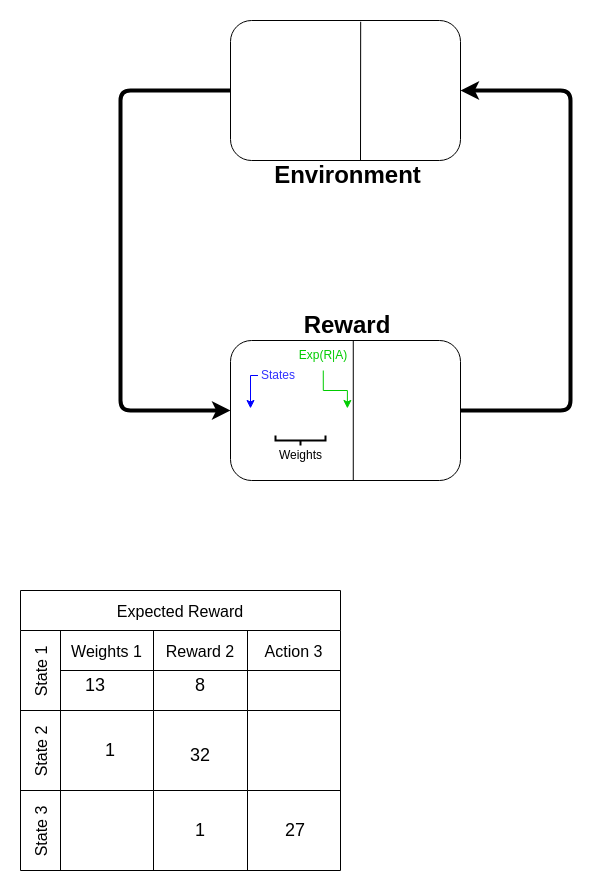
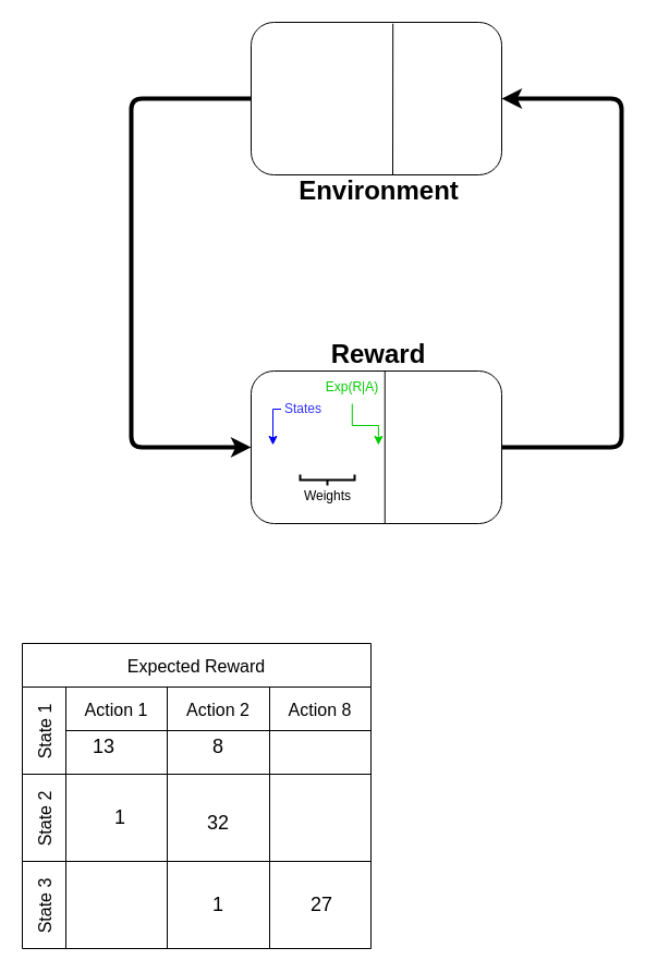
- <mxCell id="21" value="Weights 1" style="swimlane;swimlaneHead=0;swimlaneBody=0;fontStyle=0;strokeColor=inherit;connectable=0;fillColor=none;startSize=40;collapsible=0;recursiveResize=0;expand=0;fontSize=16;" vertex="1" parent="20"><mxGeometry x="40" width="93" height="80" as="geometry"><mxRectangle width="93" height="80" as="alternateBounds" /></mxGeometry></mxCell>
+ <mxCell id="21" value="Action 1" style="swimlane;swimlaneHead=0;swimlaneBody=0;fontStyle=0;strokeColor=inherit;connectable=0;fillColor=none;startSize=40;collapsible=0;recursiveResize=0;expand=0;fontSize=16;" vertex="1" parent="20"><mxGeometry x="40" width="93" height="80" as="geometry"><mxRectangle width="93" height="80" as="alternateBounds" /></mxGeometry></mxCell>
- <mxCell id="23" value="Reward 2" style="swimlane;swimlaneHead=0;swimlaneBody=0;fontStyle=0;strokeColor=inherit;connectable=0;fillColor=none;startSize=40;collapsible=0;recursiveResize=0;expand=0;fontSize=16;" vertex="1" parent="20"><mxGeometry x="133" width="94" height="80" as="geometry"><mxRectangle width="94" height="80" as="alternateBounds" /></mxGeometry></mxCell>
+ <mxCell id="23" value="Action 2" style="swimlane;swimlaneHead=0;swimlaneBody=0;fontStyle=0;strokeColor=inherit;connectable=0;fillColor=none;startSize=40;collapsible=0;recursiveResize=0;expand=0;fontSize=16;" vertex="1" parent="20"><mxGeometry x="133" width="94" height="80" as="geometry"><mxRectangle width="94" height="80" as="alternateBounds" /></mxGeometry></mxCell>
- <mxCell id="25" value="Action 3" style="swimlane;swimlaneHead=0;swimlaneBody=0;fontStyle=0;strokeColor=inherit;connectable=0;fillColor=none;startSize=40;collapsible=0;recursiveResize=0;expand=0;fontSize=16;" vertex="1" parent="20"><mxGeometry x="227" width="93" height="80" as="geometry"><mxRectangle width="93" height="80" as="alternateBounds" /></mxGeometry></mxCell>
+ <mxCell id="25" value="Action 8" style="swimlane;swimlaneHead=0;swimlaneBody=0;fontStyle=0;strokeColor=inherit;connectable=0;fillColor=none;startSize=40;collapsible=0;recursiveResize=0;expand=0;fontSize=16;" vertex="1" parent="20"><mxGeometry x="227" width="93" height="80" as="geometry"><mxRectangle width="93" height="80" as="alternateBounds" /></mxGeometry></mxCell>
